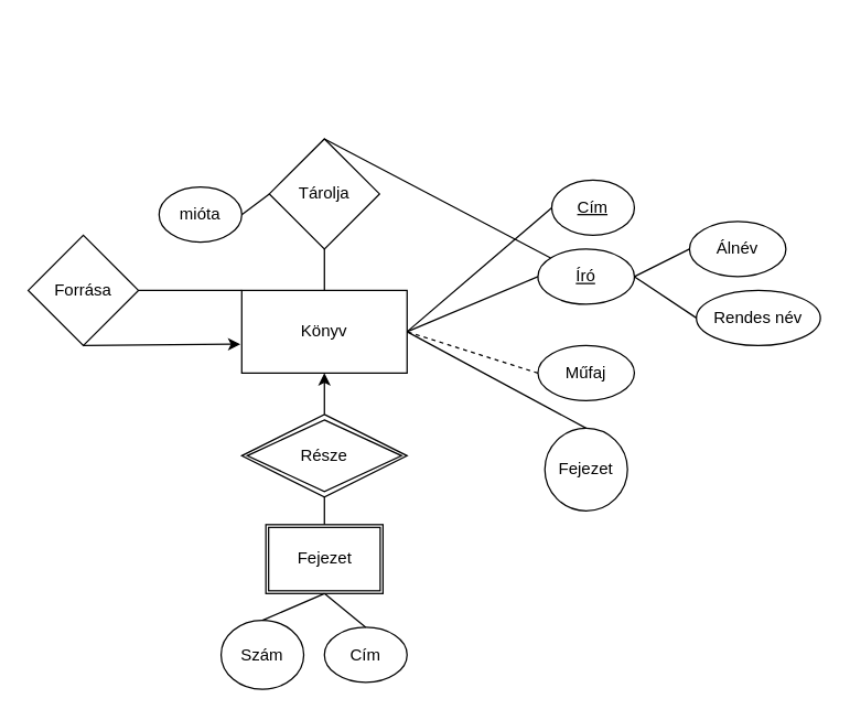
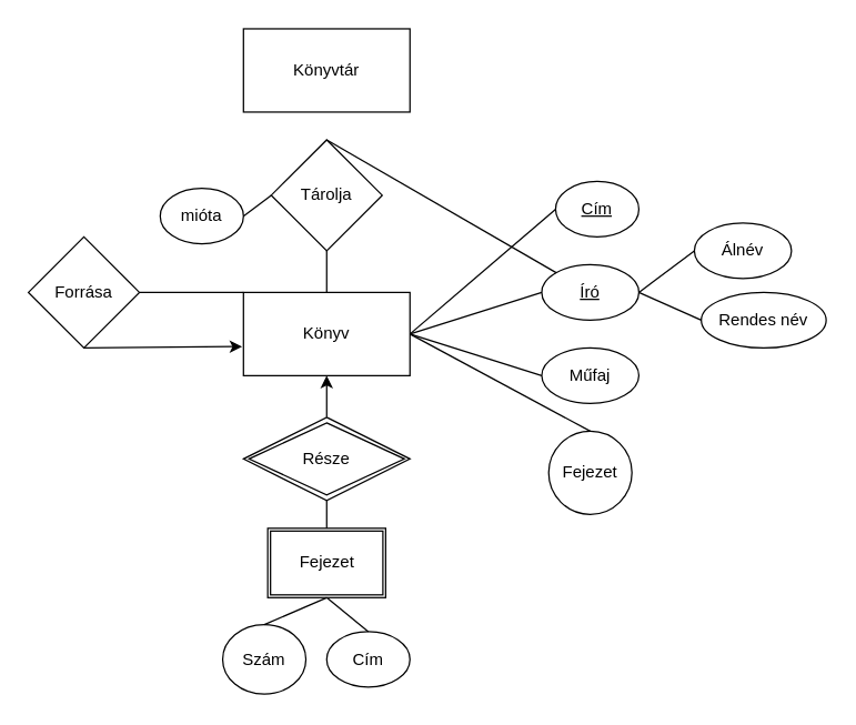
+ <mxCell id="15" value="Könyvtár" style="rounded=0;whiteSpace=wrap;html=1;" parent="1" vertex="1"><mxGeometry x="175" y="20" width="120" height="60" as="geometry" /></mxCell>
- <mxCell id="3" value="Író" style="ellipse;whiteSpace=wrap;html=1;enumerate=0;fontStyle=4" parent="1" vertex="1"><mxGeometry x="390" y="180" width="70" height="40" as="geometry" /></mxCell>
+ <mxCell id="3" value="Író" style="ellipse;whiteSpace=wrap;html=1;enumerate=0;fontStyle=4" parent="1" vertex="1"><mxGeometry x="390" y="190" width="70" height="40" as="geometry" /></mxCell>
- <mxCell id="7" value="" style="endArrow=none;html=1;rounded=0;entryX=1;entryY=0.5;entryDx=0;entryDy=0;exitX=0;exitY=0.5;exitDx=0;exitDy=0;dashed=1;" parent="1" source="4" target="2" edge="1"><mxGeometry width="50" height="50" relative="1" as="geometry"><mxPoint x="360" y="490" as="sourcePoint" /><mxPoint x="410" y="440" as="targetPoint" /></mxGeometry></mxCell>
+ <mxCell id="7" value="" style="endArrow=none;html=1;rounded=0;entryX=1;entryY=0.5;entryDx=0;entryDy=0;exitX=0;exitY=0.5;exitDx=0;exitDy=0;" parent="1" source="4" target="2" edge="1"><mxGeometry width="50" height="50" relative="1" as="geometry"><mxPoint x="360" y="490" as="sourcePoint" /><mxPoint x="410" y="440" as="targetPoint" /></mxGeometry></mxCell>
